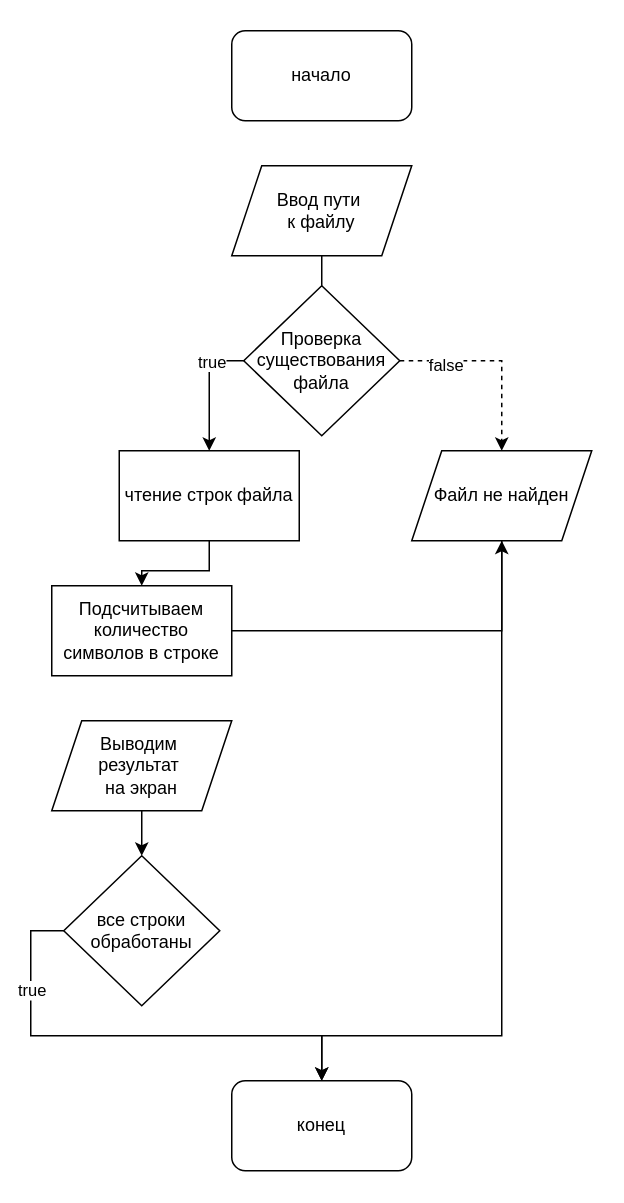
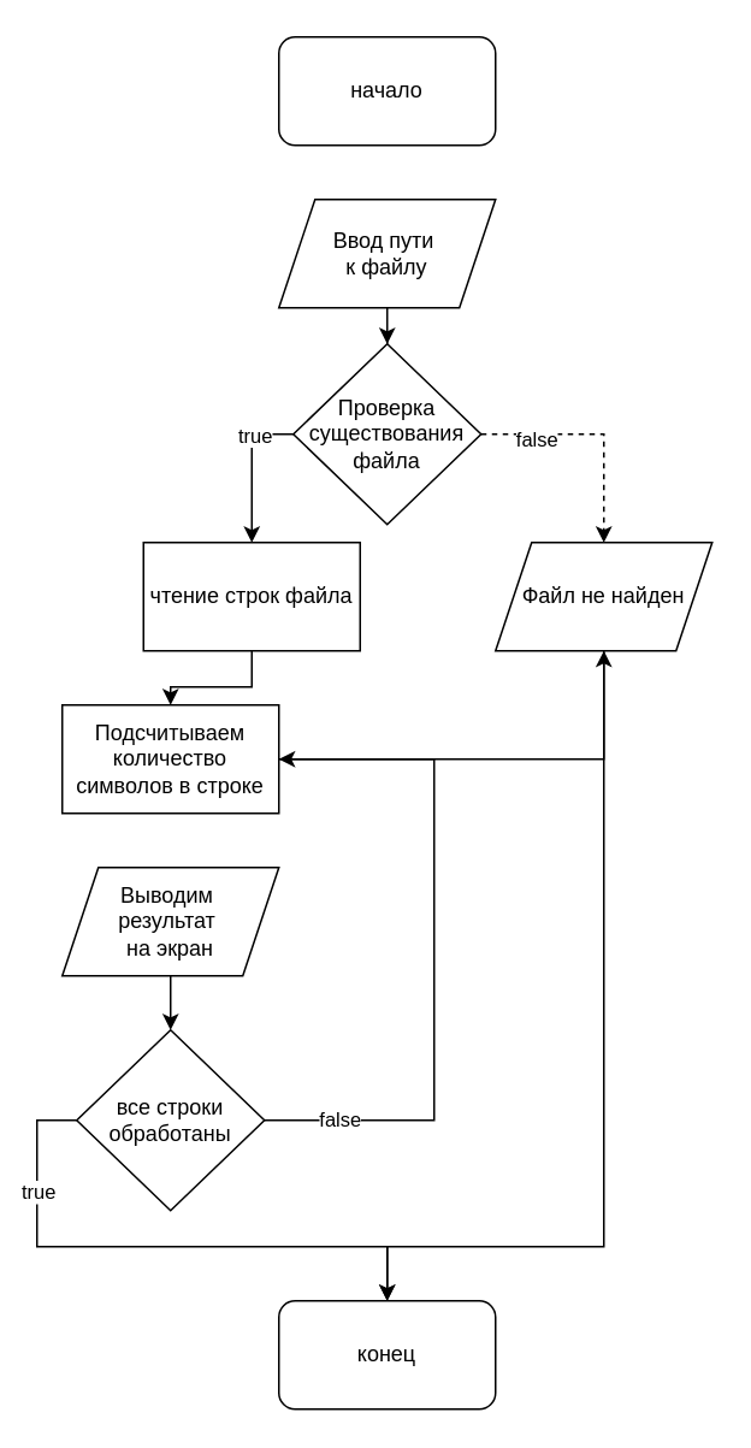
- <mxCell id="3" style="edgeStyle=orthogonalEdgeStyle;rounded=0;orthogonalLoop=1;jettySize=auto;html=1;exitX=0.5;exitY=1;exitDx=0;exitDy=0;endArrow=none;" edge="1" parent="1" source="4" target="9"><mxGeometry relative="1" as="geometry" /></mxCell>
+ <mxCell id="3" style="edgeStyle=orthogonalEdgeStyle;rounded=0;orthogonalLoop=1;jettySize=auto;html=1;exitX=0.5;exitY=1;exitDx=0;exitDy=0;" edge="1" parent="1" source="4" target="9"><mxGeometry relative="1" as="geometry" /></mxCell>
+ <mxCell id="18" style="edgeStyle=orthogonalEdgeStyle;rounded=0;orthogonalLoop=1;jettySize=auto;html=1;entryX=1;entryY=0.5;entryDx=0;entryDy=0;" edge="1" parent="1" source="22" target="15"><mxGeometry relative="1" as="geometry"><Array as="points"><mxPoint x="240" y="620" /><mxPoint x="240" y="420" /></Array></mxGeometry></mxCell>
+ <mxCell id="19" value="false" style="edgeLabel;html=1;align=center;verticalAlign=middle;resizable=0;points=[];" vertex="1" connectable="0" parent="18"><mxGeometry x="-0.784" y="1" relative="1" as="geometry"><mxPoint as="offset" /></mxGeometry></mxCell>
